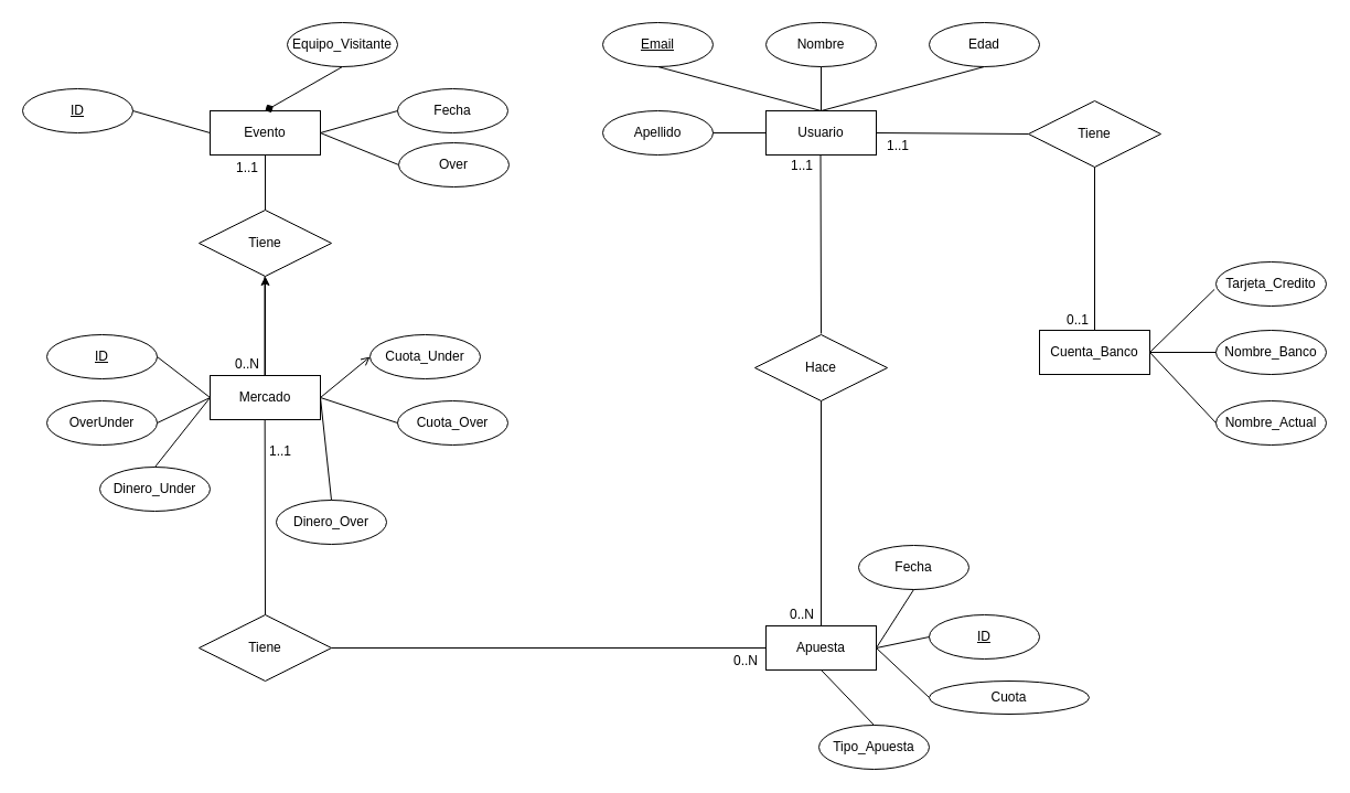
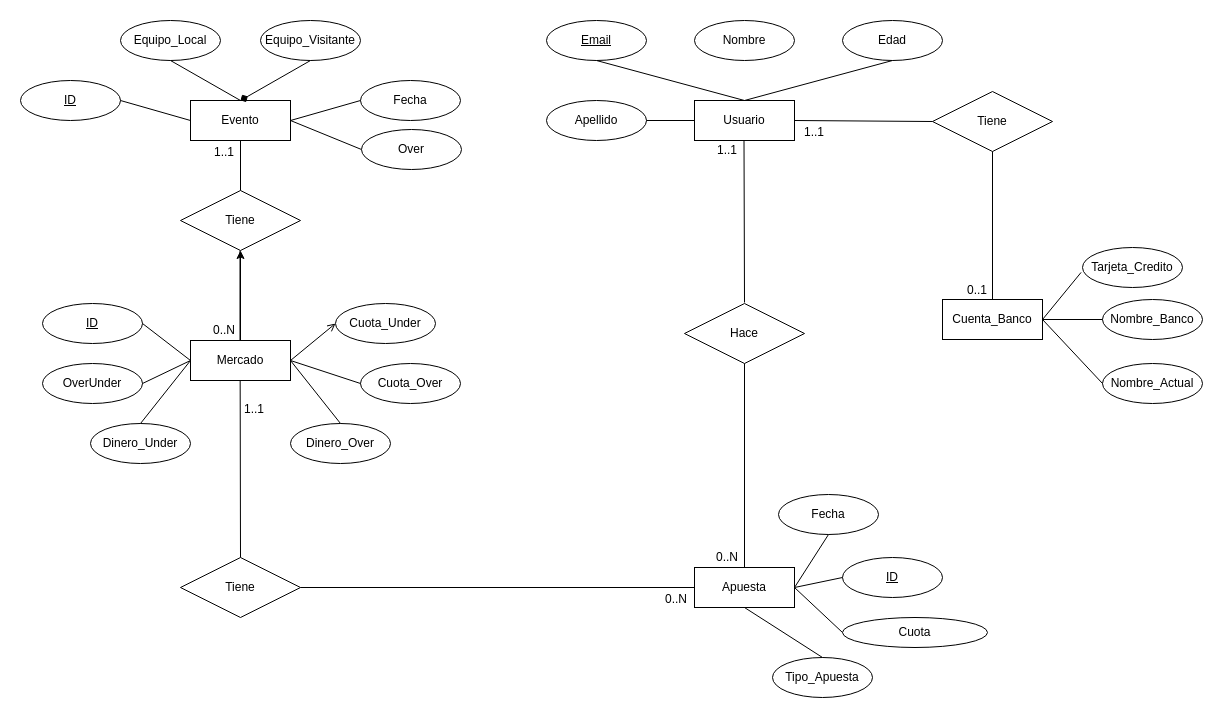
+ <mxCell id="3" value="Equipo_Local" style="ellipse;whiteSpace=wrap;html=1;align=center;" parent="1" vertex="1"><mxGeometry x="120" y="20" width="100" height="40" as="geometry" /></mxCell>
- <mxCell id="43" value="" style="endArrow=none;html=1;rounded=0;exitX=0.5;exitY=0;exitDx=0;exitDy=0;entryX=0.5;entryY=1;entryDx=0;entryDy=0;" parent="1" source="22" target="24" edge="1"><mxGeometry relative="1" as="geometry"><mxPoint x="760" y="116" as="sourcePoint" /><mxPoint x="612" y="76" as="targetPoint" /></mxGeometry></mxCell>
+ <mxCell id="7" value="" style="endArrow=none;html=1;rounded=0;exitX=0.5;exitY=1;exitDx=0;exitDy=0;entryX=0.5;entryY=0;entryDx=0;entryDy=0;" parent="1" source="3" target="2" edge="1"><mxGeometry relative="1" as="geometry"><mxPoint x="10" y="200" as="sourcePoint" /><mxPoint x="170" y="200" as="targetPoint" /></mxGeometry></mxCell>
- <mxCell id="29" value="Tarjeta_Credito" style="ellipse;whiteSpace=wrap;html=1;align=center;" parent="1" vertex="1"><mxGeometry x="1102" y="237" width="100" height="40" as="geometry" /></mxCell>
+ <mxCell id="29" value="Tarjeta_Credito" style="ellipse;whiteSpace=wrap;html=1;align=center;" parent="1" vertex="1"><mxGeometry x="1082" y="247" width="100" height="40" as="geometry" /></mxCell>
- <mxCell id="61" value="Dinero_Over" style="ellipse;whiteSpace=wrap;html=1;align=center;" parent="1" vertex="1"><mxGeometry x="250" y="453" width="100" height="40" as="geometry" /></mxCell>
+ <mxCell id="61" value="Dinero_Over" style="ellipse;whiteSpace=wrap;html=1;align=center;" parent="1" vertex="1"><mxGeometry x="290" y="423" width="100" height="40" as="geometry" /></mxCell>
- <mxCell id="20" value="Tipo_Apuesta" style="ellipse;whiteSpace=wrap;html=1;align=center;" parent="1" vertex="1"><mxGeometry x="742" y="657" width="100" height="40" as="geometry" /></mxCell>
+ <mxCell id="20" value="Tipo_Apuesta" style="ellipse;whiteSpace=wrap;html=1;align=center;" parent="1" vertex="1"><mxGeometry x="772" y="657" width="100" height="40" as="geometry" /></mxCell>
